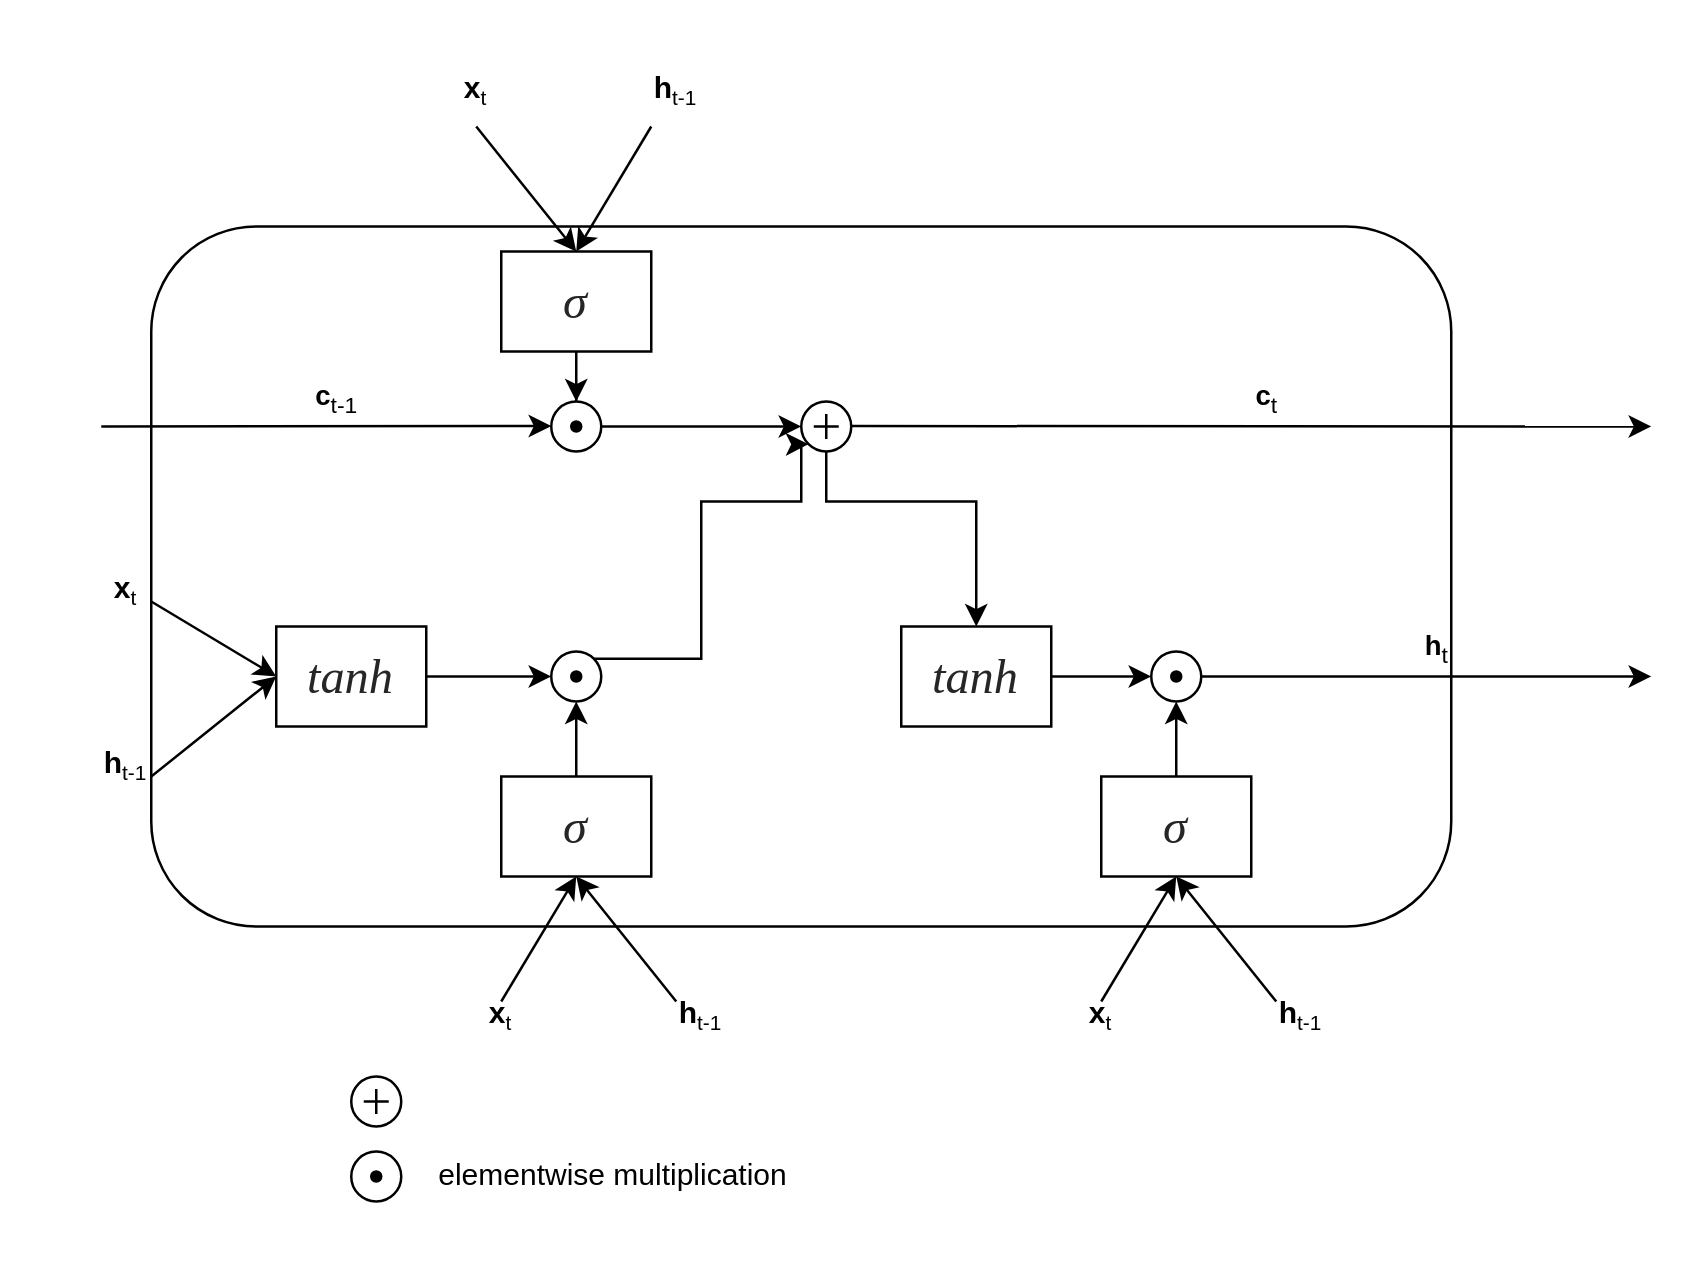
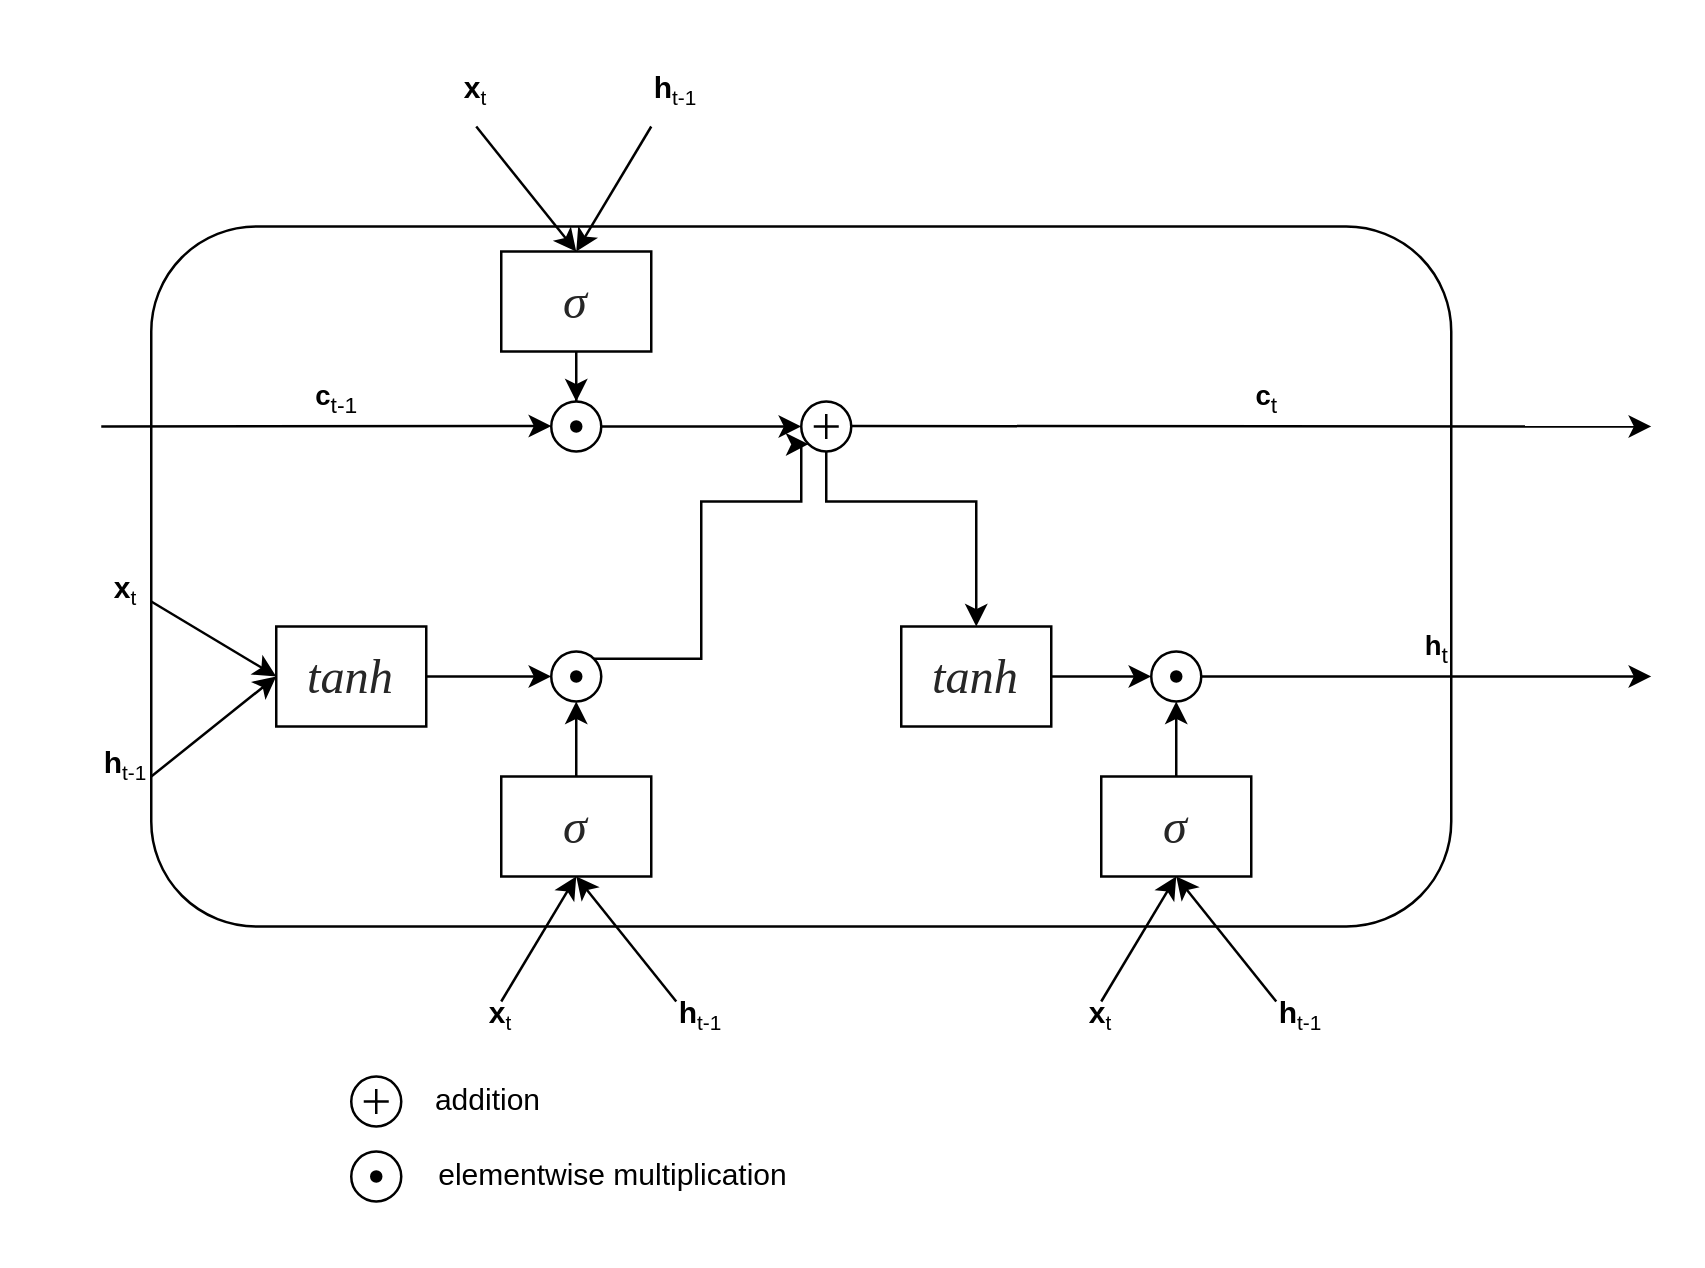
+ <mxCell id="58" value="addition" style="text;html=1;align=center;verticalAlign=middle;whiteSpace=wrap;rounded=0;" vertex="1" parent="1"><mxGeometry x="170" y="425" width="50" height="30" as="geometry" /></mxCell>
